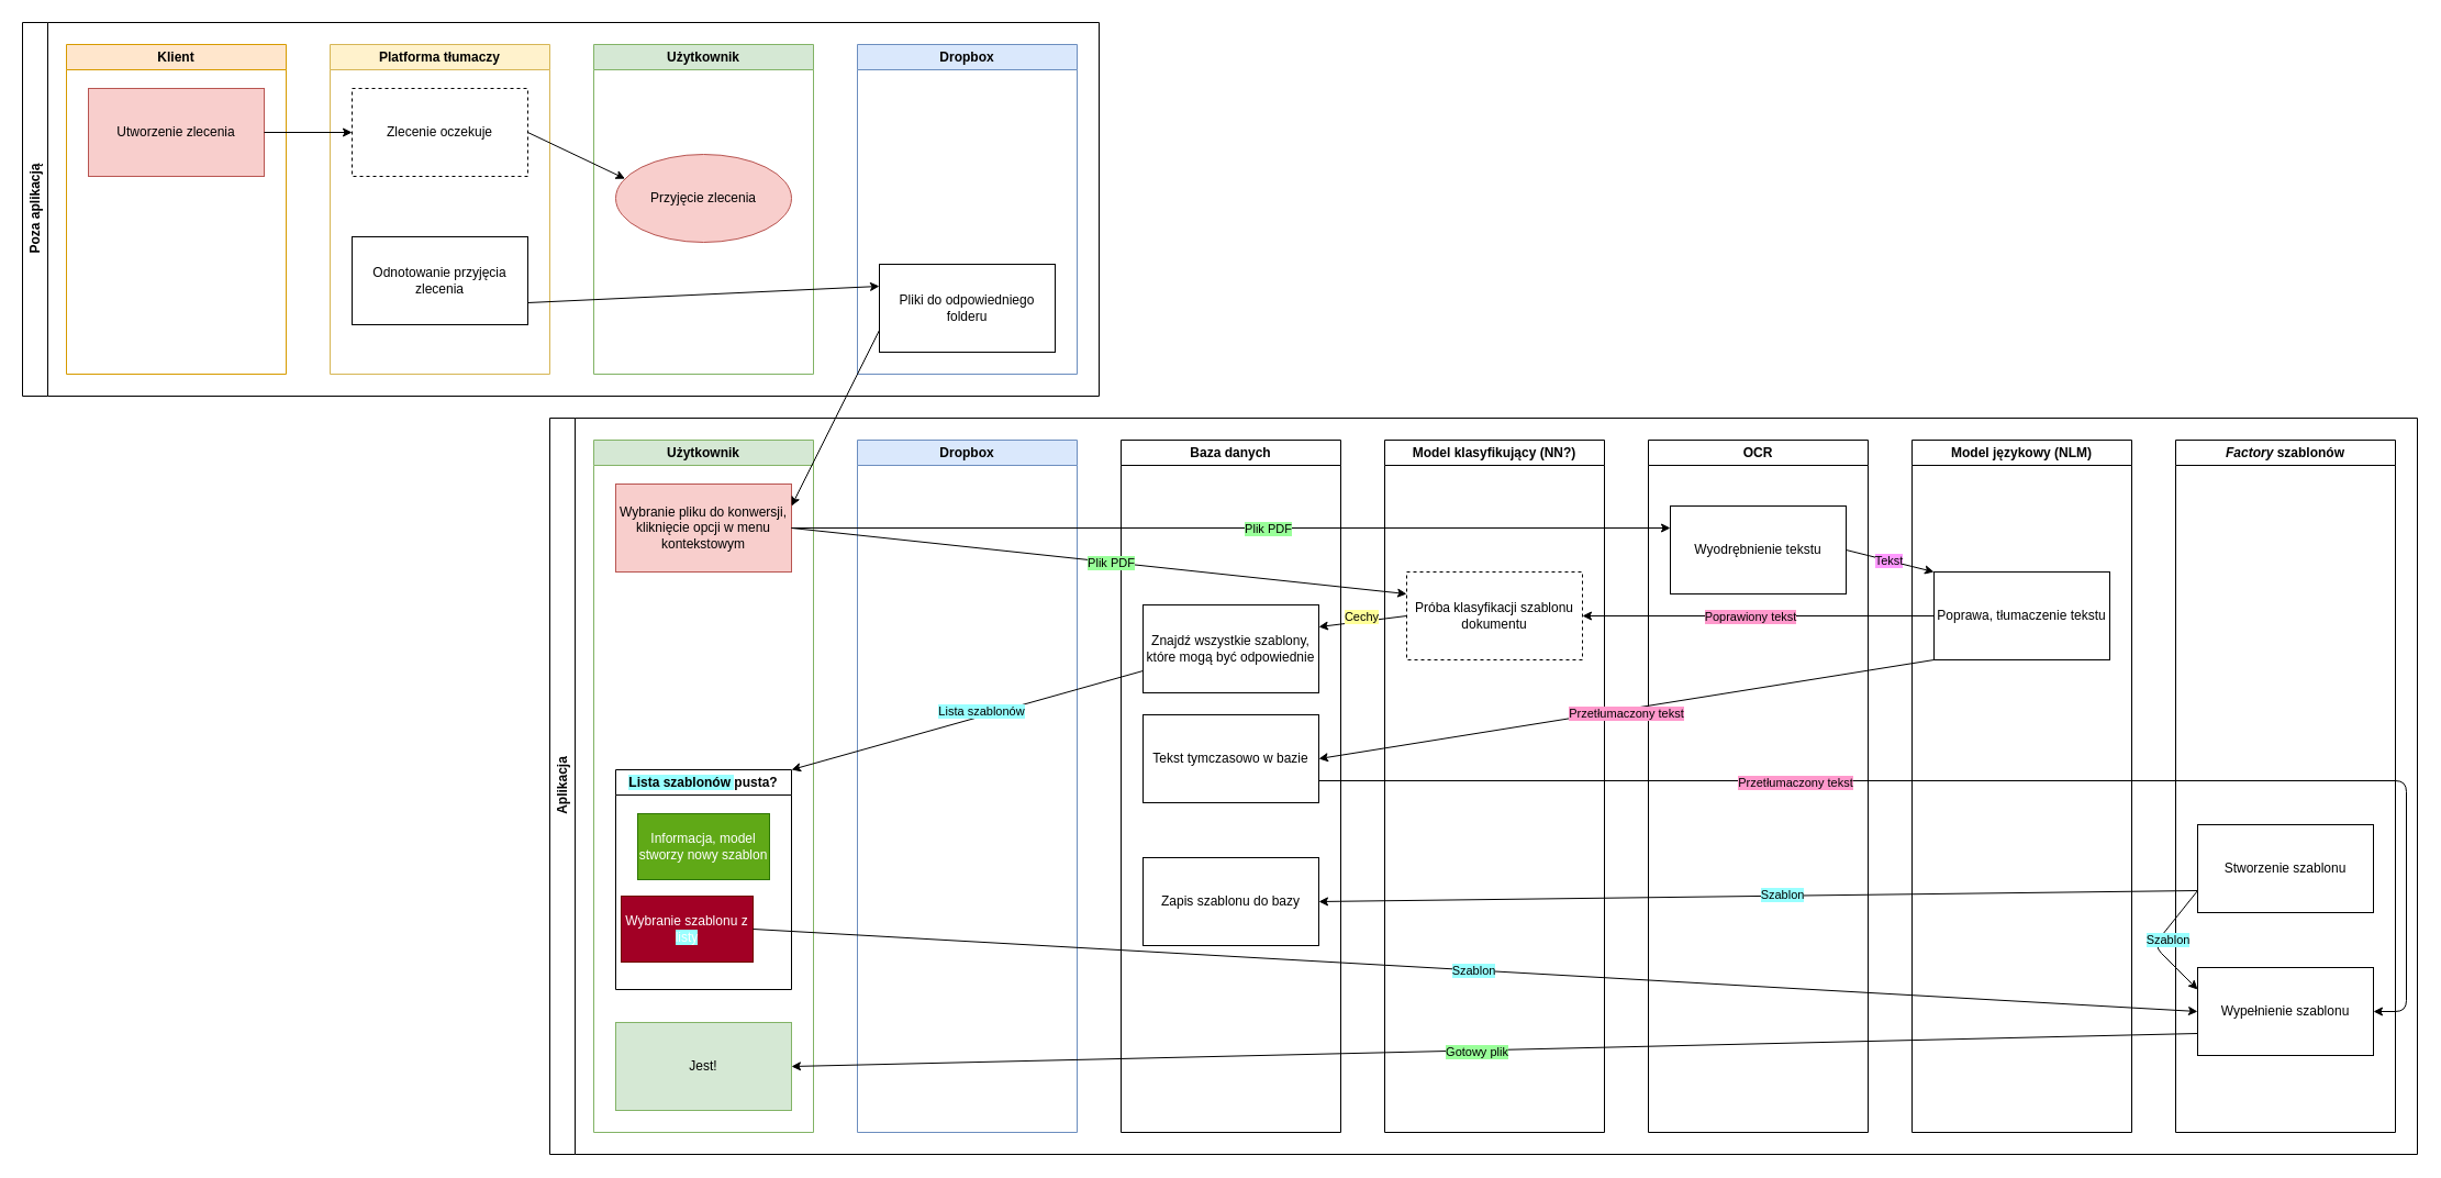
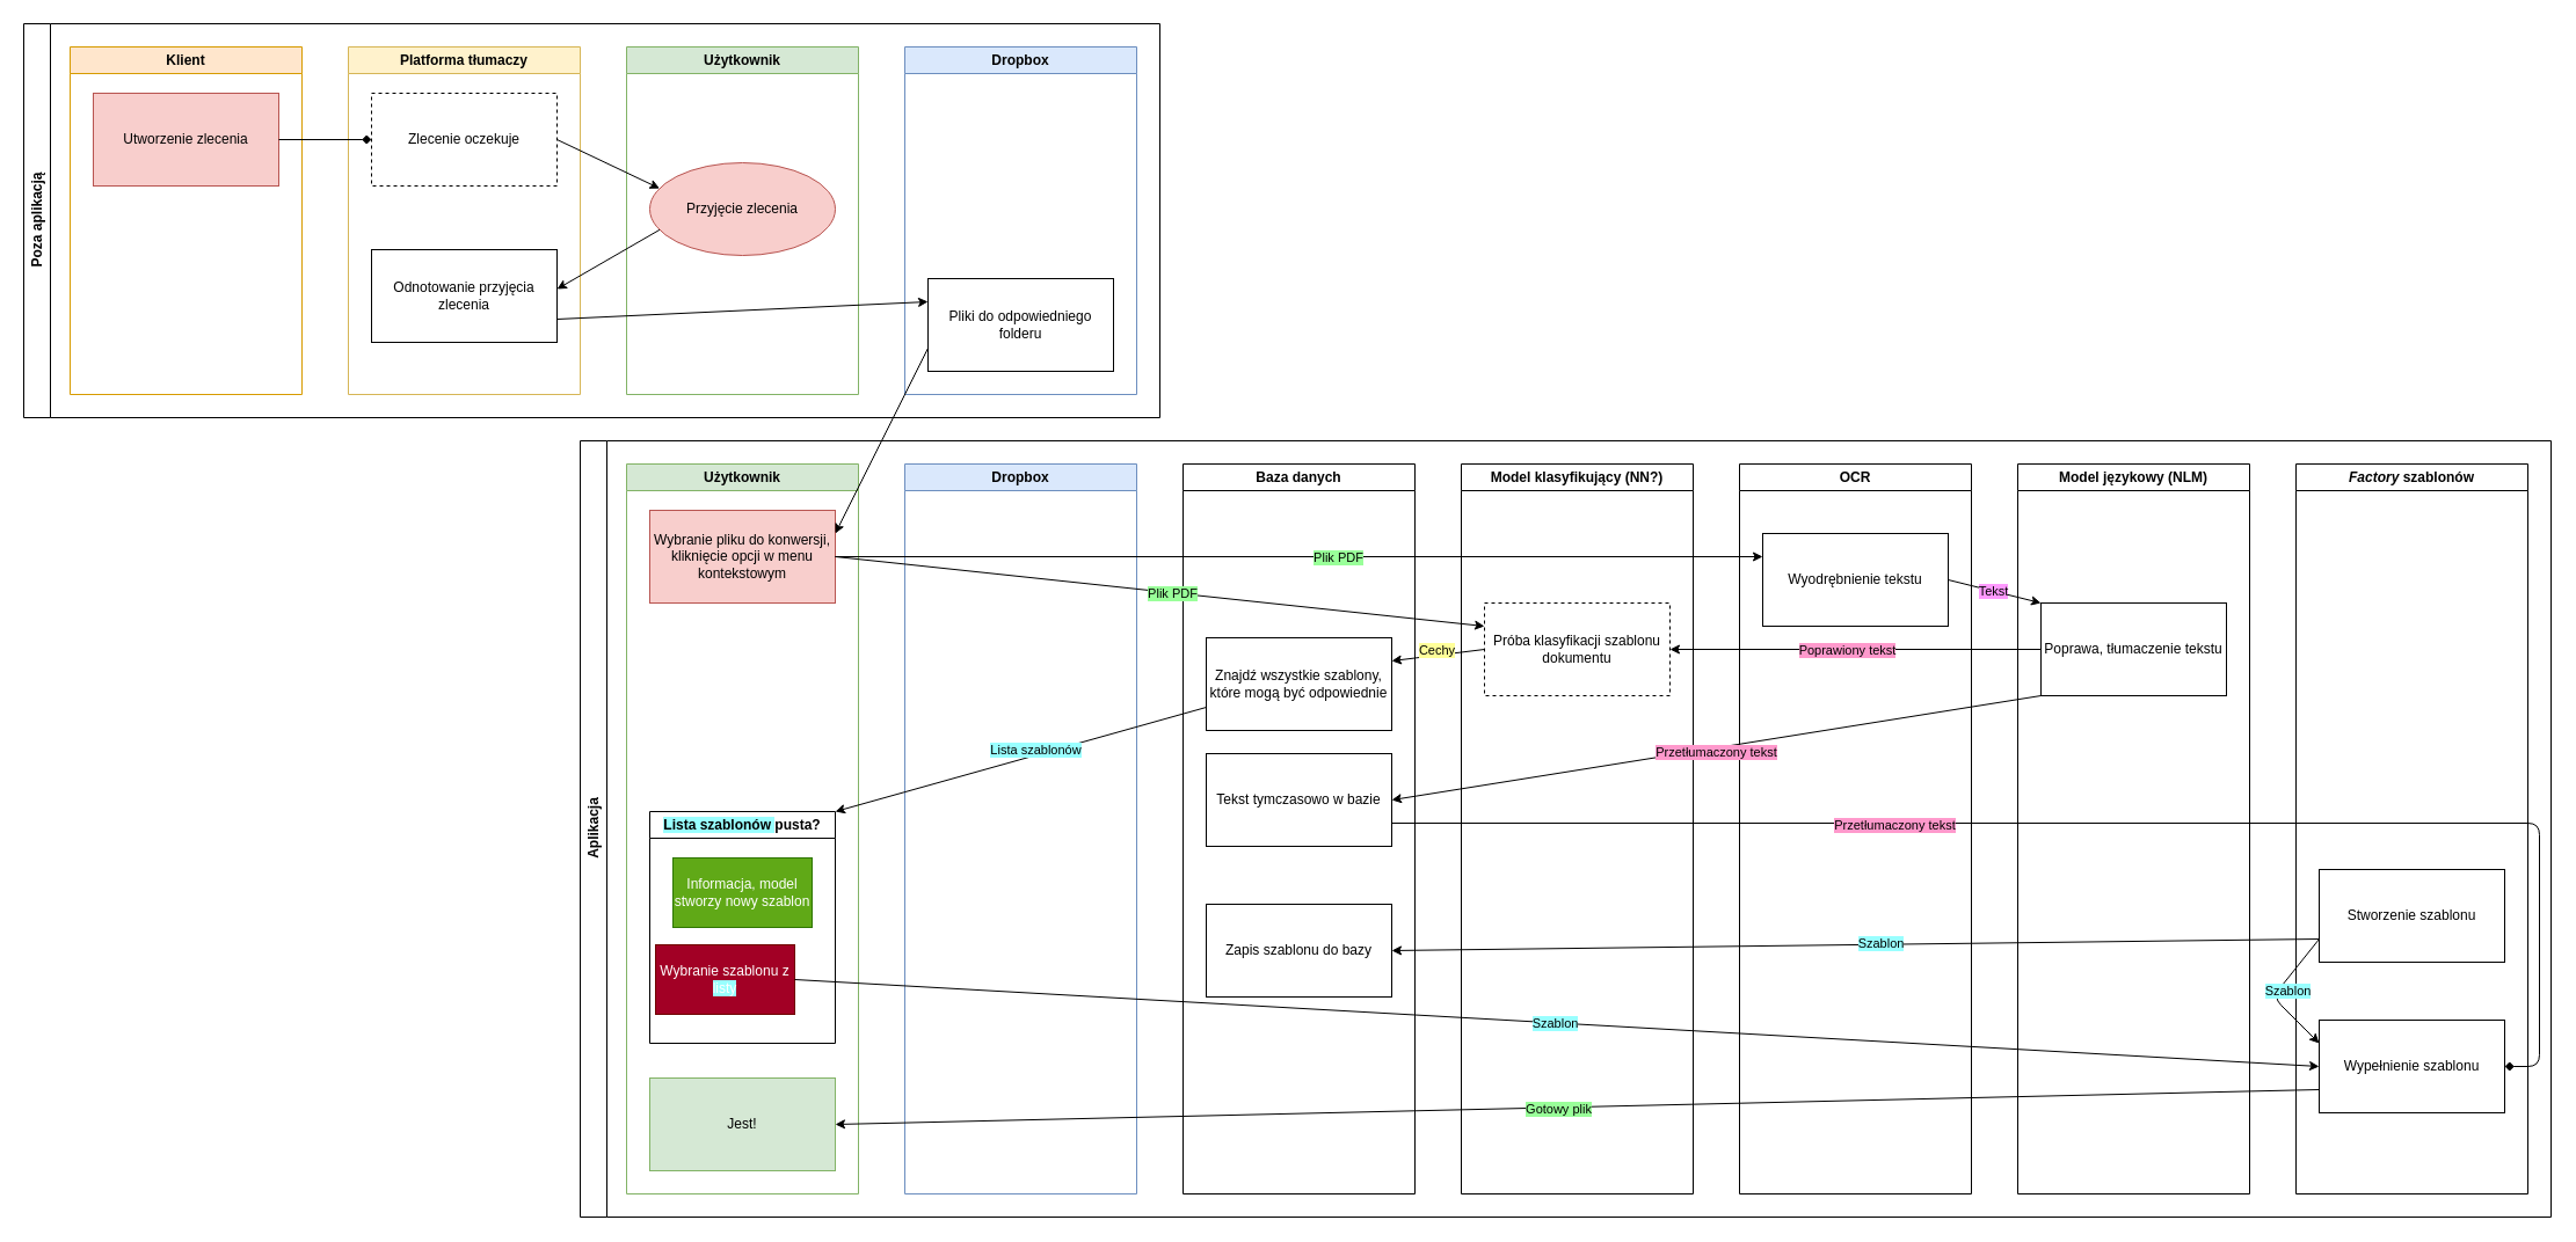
- <mxCell id="10" value="" style="endArrow=classic;html=1;exitX=1;exitY=0.5;exitDx=0;exitDy=0;entryX=0;entryY=0.5;entryDx=0;entryDy=0;" edge="1" parent="2" source="4" target="8"><mxGeometry width="50" height="50" relative="1" as="geometry"><mxPoint x="330" y="210" as="sourcePoint" /><mxPoint x="380" y="160" as="targetPoint" /></mxGeometry></mxCell>
+ <mxCell id="10" value="" style="endArrow=diamond;html=1;exitX=1;exitY=0.5;exitDx=0;exitDy=0;entryX=0;entryY=0.5;entryDx=0;entryDy=0;" edge="1" parent="2" source="4" target="8"><mxGeometry width="50" height="50" relative="1" as="geometry"><mxPoint x="330" y="210" as="sourcePoint" /><mxPoint x="380" y="160" as="targetPoint" /></mxGeometry></mxCell>
+ <mxCell id="15" value="" style="endArrow=classic;html=1;exitX=0;exitY=0.75;exitDx=0;exitDy=0;entryX=1;entryY=0.425;entryDx=0;entryDy=0;entryPerimeter=0;" edge="1" parent="2" source="6" target="9"><mxGeometry width="50" height="50" relative="1" as="geometry"><mxPoint x="620" y="590" as="sourcePoint" /><mxPoint x="670" y="540" as="targetPoint" /></mxGeometry></mxCell>
- <mxCell id="57" value="" style="endArrow=classic;html=1;exitX=1;exitY=0.75;exitDx=0;exitDy=0;entryX=1;entryY=0.5;entryDx=0;entryDy=0;" edge="1" parent="16" source="34" target="37"><mxGeometry width="50" height="50" relative="1" as="geometry"><mxPoint x="1570" y="260" as="sourcePoint" /><mxPoint x="1800" y="360" as="targetPoint" /><Array as="points"><mxPoint x="1690" y="330" /><mxPoint x="1690" y="540" /></Array></mxGeometry></mxCell>
+ <mxCell id="57" value="" style="endArrow=diamond;html=1;exitX=1;exitY=0.75;exitDx=0;exitDy=0;entryX=1;entryY=0.5;entryDx=0;entryDy=0;" edge="1" parent="16" source="34" target="37"><mxGeometry width="50" height="50" relative="1" as="geometry"><mxPoint x="1570" y="260" as="sourcePoint" /><mxPoint x="1800" y="360" as="targetPoint" /><Array as="points"><mxPoint x="1690" y="330" /><mxPoint x="1690" y="540" /></Array></mxGeometry></mxCell>
